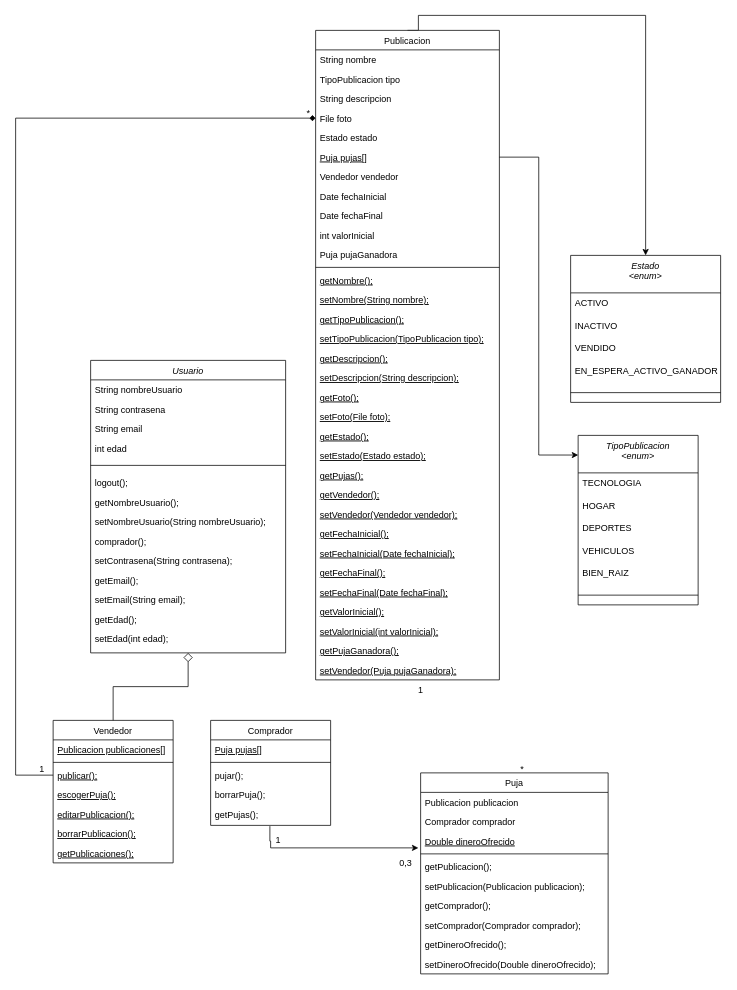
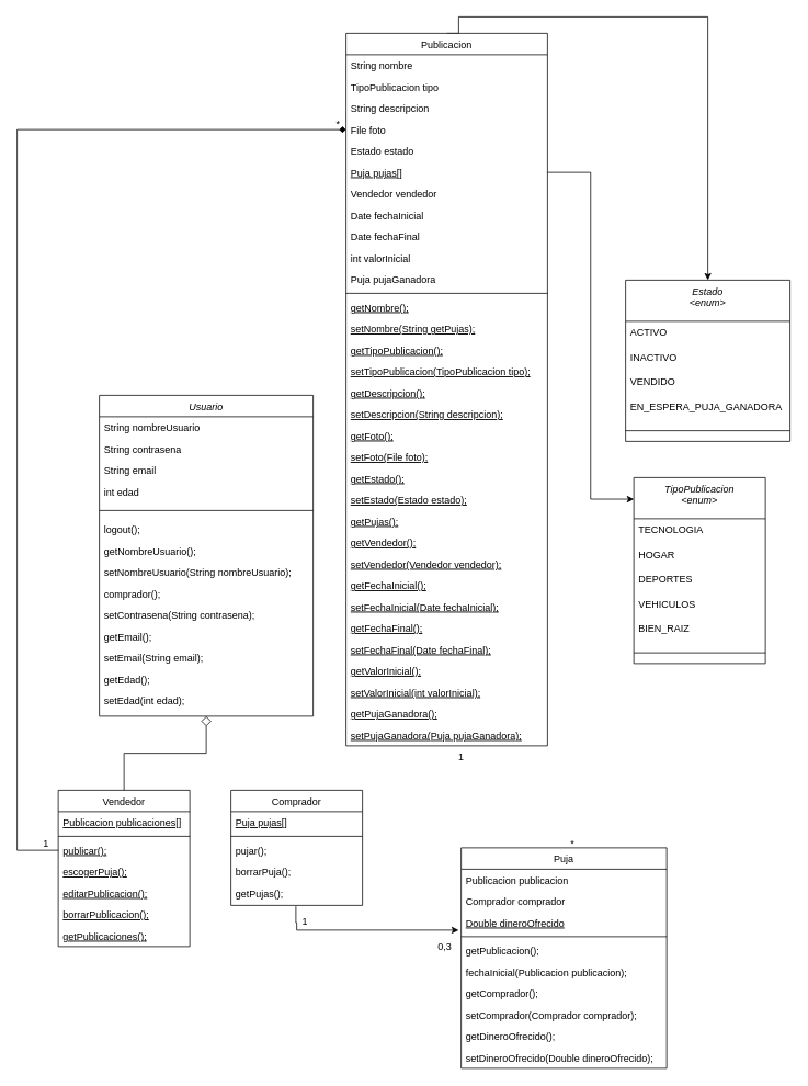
- <mxCell id="47" value="setNombre(String nombre);" style="text;align=left;verticalAlign=top;spacingLeft=4;spacingRight=4;overflow=hidden;rotatable=0;points=[[0,0.5],[1,0.5]];portConstraint=eastwest;fontStyle=4" parent="33" vertex="1"><mxGeometry y="346" width="245" height="26" as="geometry" /></mxCell>
+ <mxCell id="47" value="setNombre(String getPujas);" style="text;align=left;verticalAlign=top;spacingLeft=4;spacingRight=4;overflow=hidden;rotatable=0;points=[[0,0.5],[1,0.5]];portConstraint=eastwest;fontStyle=4" parent="33" vertex="1"><mxGeometry y="346" width="245" height="26" as="geometry" /></mxCell>
- <mxCell id="89" value="EN_ESPERA_ACTIVO_GANADORA" style="text;align=left;verticalAlign=top;spacingLeft=4;spacingRight=4;overflow=hidden;rotatable=0;points=[[0,0.5],[1,0.5]];portConstraint=eastwest;rounded=0;shadow=0;html=0;" parent="85" vertex="1"><mxGeometry y="140" width="200" height="30" as="geometry" /></mxCell>
+ <mxCell id="89" value="EN_ESPERA_PUJA_GANADORA" style="text;align=left;verticalAlign=top;spacingLeft=4;spacingRight=4;overflow=hidden;rotatable=0;points=[[0,0.5],[1,0.5]];portConstraint=eastwest;rounded=0;shadow=0;html=0;" parent="85" vertex="1"><mxGeometry y="140" width="200" height="30" as="geometry" /></mxCell>
- <mxCell id="66" value="setVendedor(Puja pujaGanadora);" style="text;align=left;verticalAlign=top;spacingLeft=4;spacingRight=4;overflow=hidden;rotatable=0;points=[[0,0.5],[1,0.5]];portConstraint=eastwest;fontStyle=4" parent="33" vertex="1"><mxGeometry y="840" width="245" height="26" as="geometry" /></mxCell>
+ <mxCell id="66" value="setPujaGanadora(Puja pujaGanadora);" style="text;align=left;verticalAlign=top;spacingLeft=4;spacingRight=4;overflow=hidden;rotatable=0;points=[[0,0.5],[1,0.5]];portConstraint=eastwest;fontStyle=4" parent="33" vertex="1"><mxGeometry y="840" width="245" height="26" as="geometry" /></mxCell>
- <mxCell id="73" value="setPublicacion(Publicacion publicacion);" style="text;align=left;verticalAlign=top;spacingLeft=4;spacingRight=4;overflow=hidden;rotatable=0;points=[[0,0.5],[1,0.5]];portConstraint=eastwest;" parent="67" vertex="1"><mxGeometry y="138" width="250" height="26" as="geometry" /></mxCell>
+ <mxCell id="73" value="fechaInicial(Publicacion publicacion);" style="text;align=left;verticalAlign=top;spacingLeft=4;spacingRight=4;overflow=hidden;rotatable=0;points=[[0,0.5],[1,0.5]];portConstraint=eastwest;" parent="67" vertex="1"><mxGeometry y="138" width="250" height="26" as="geometry" /></mxCell>
